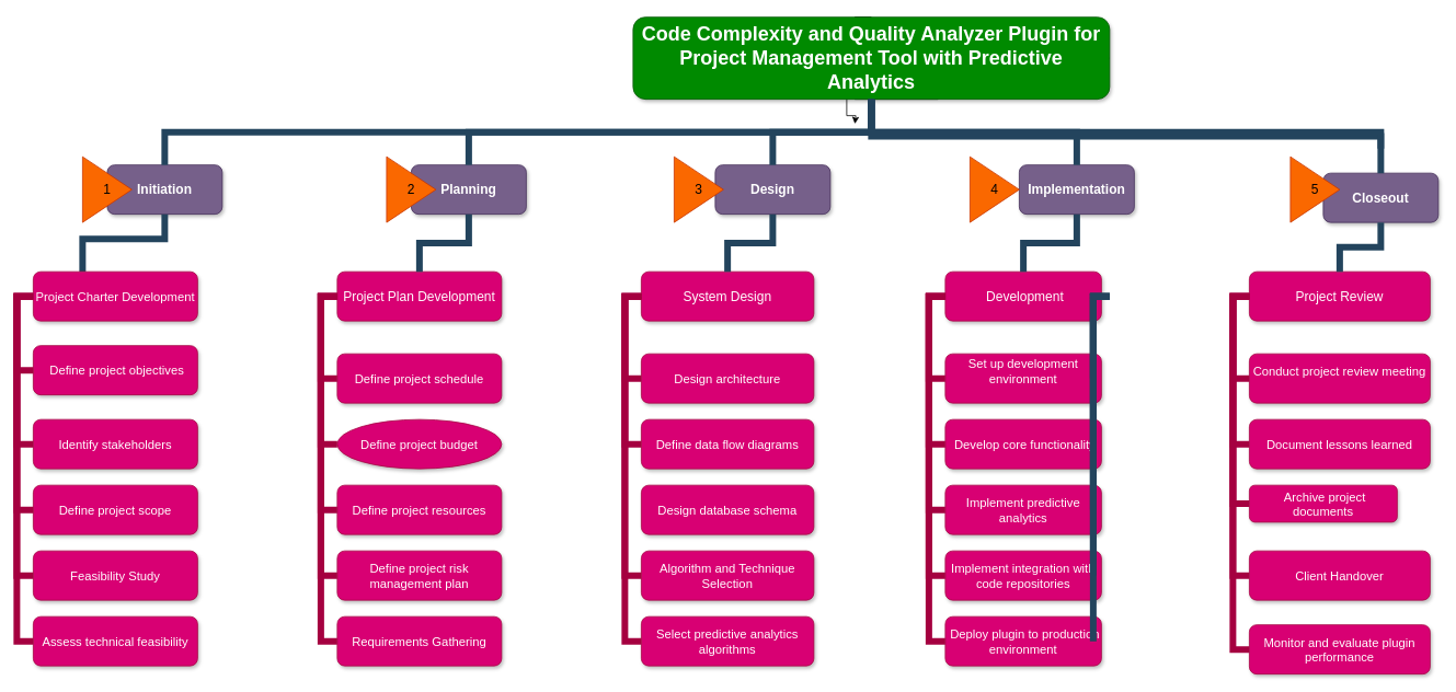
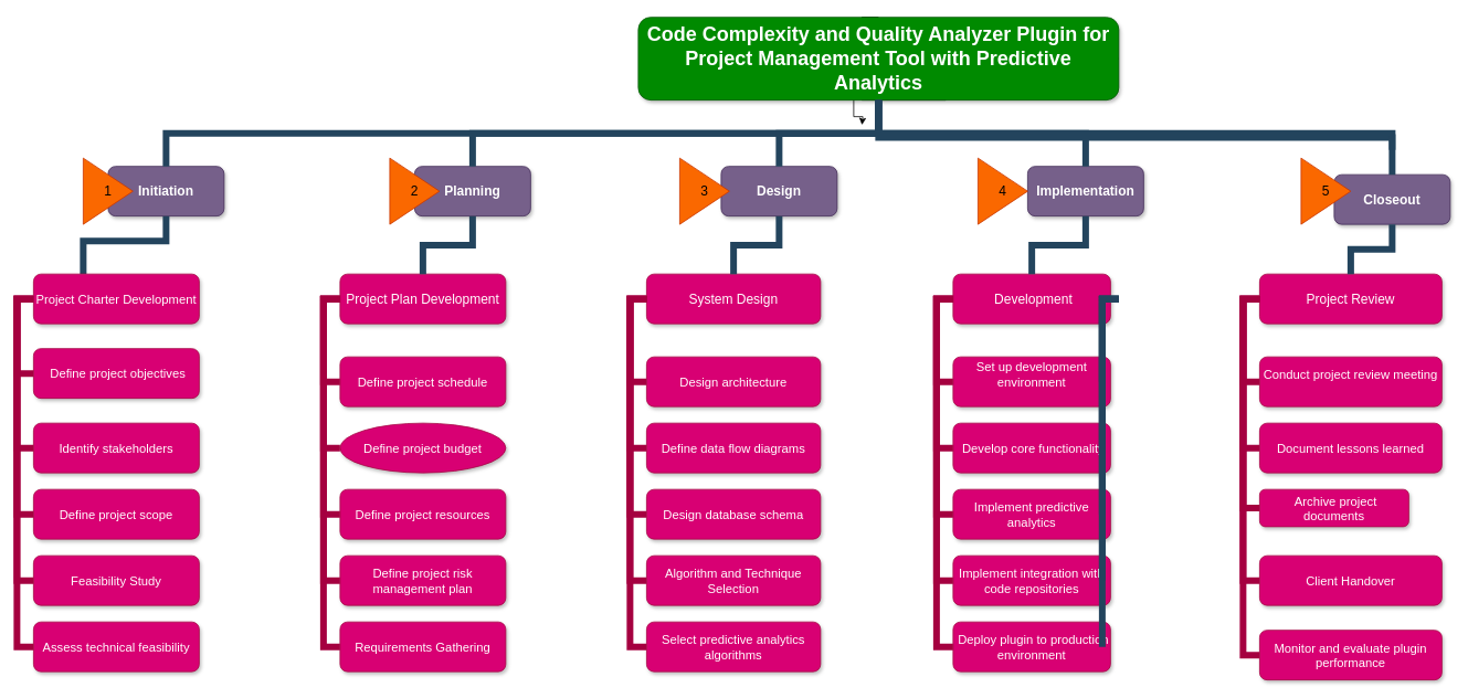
+ <mxCell id="43" value="" style="edgeStyle=elbowEdgeStyle;elbow=horizontal;rounded=0;fontColor=#000000;endArrow=none;endFill=0;strokeWidth=8;strokeColor=#A50040;fillColor=#d80073;fontSize=15;" parent="1" source="33" target="36" edge="1"><mxGeometry width="100" height="100" relative="1" as="geometry"><mxPoint x="770" y="360" as="sourcePoint" /><mxPoint x="770" y="620" as="targetPoint" /><Array as="points"><mxPoint x="760" y="500" /></Array></mxGeometry></mxCell>
